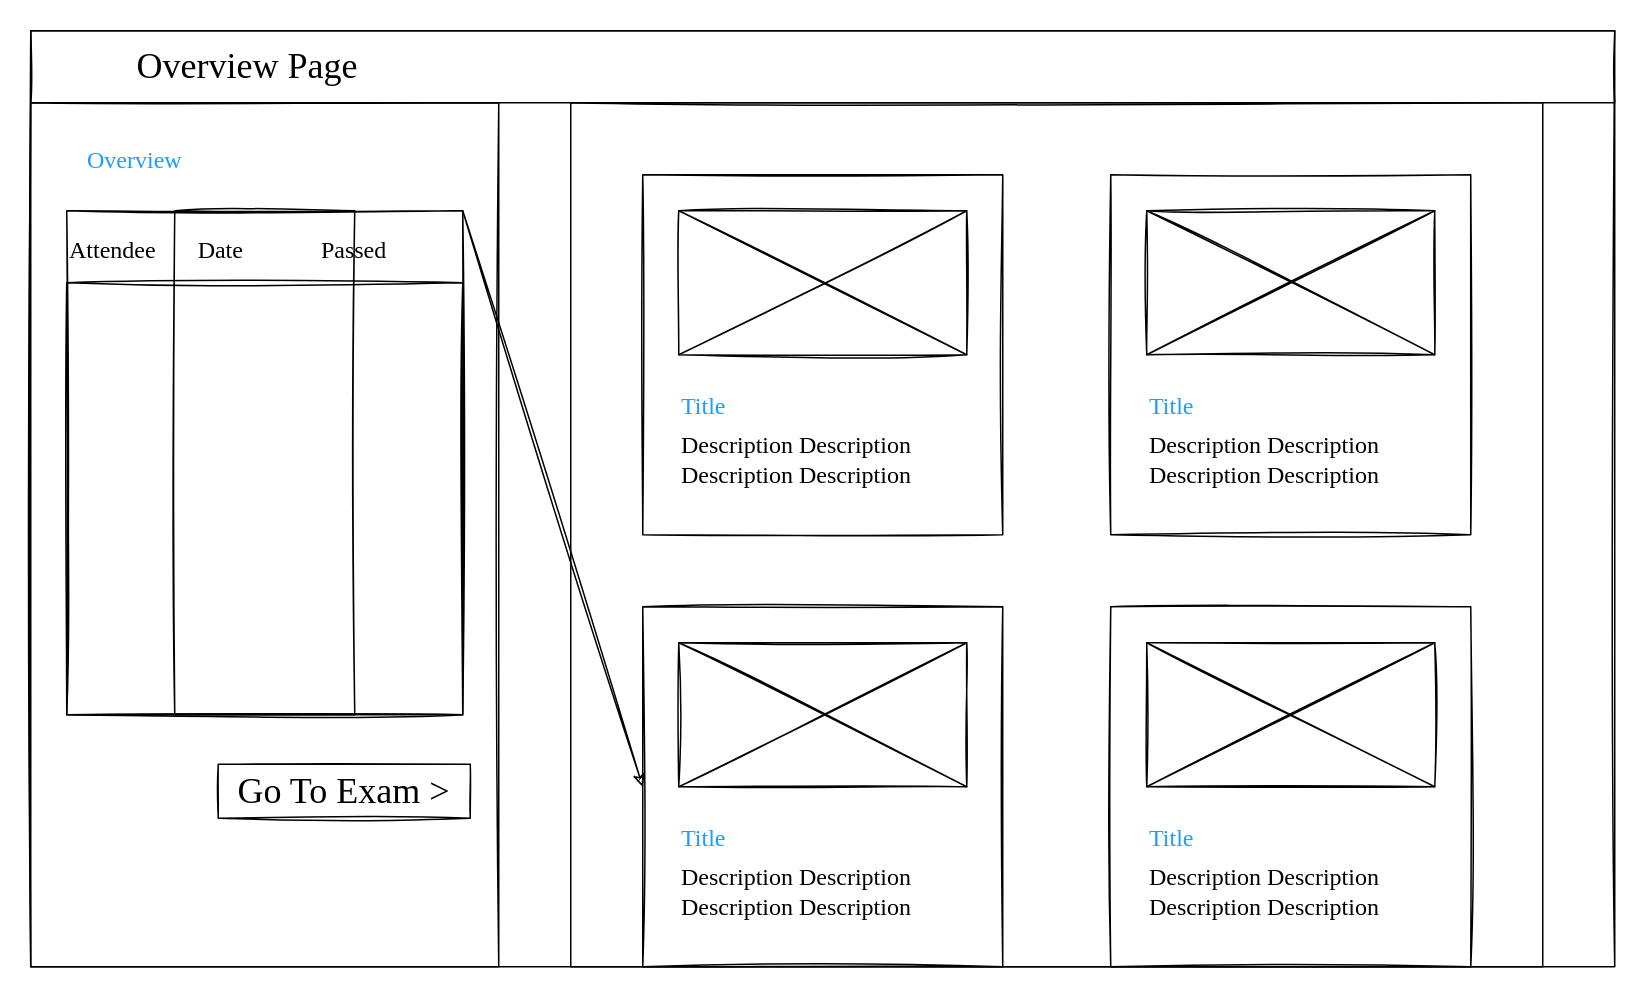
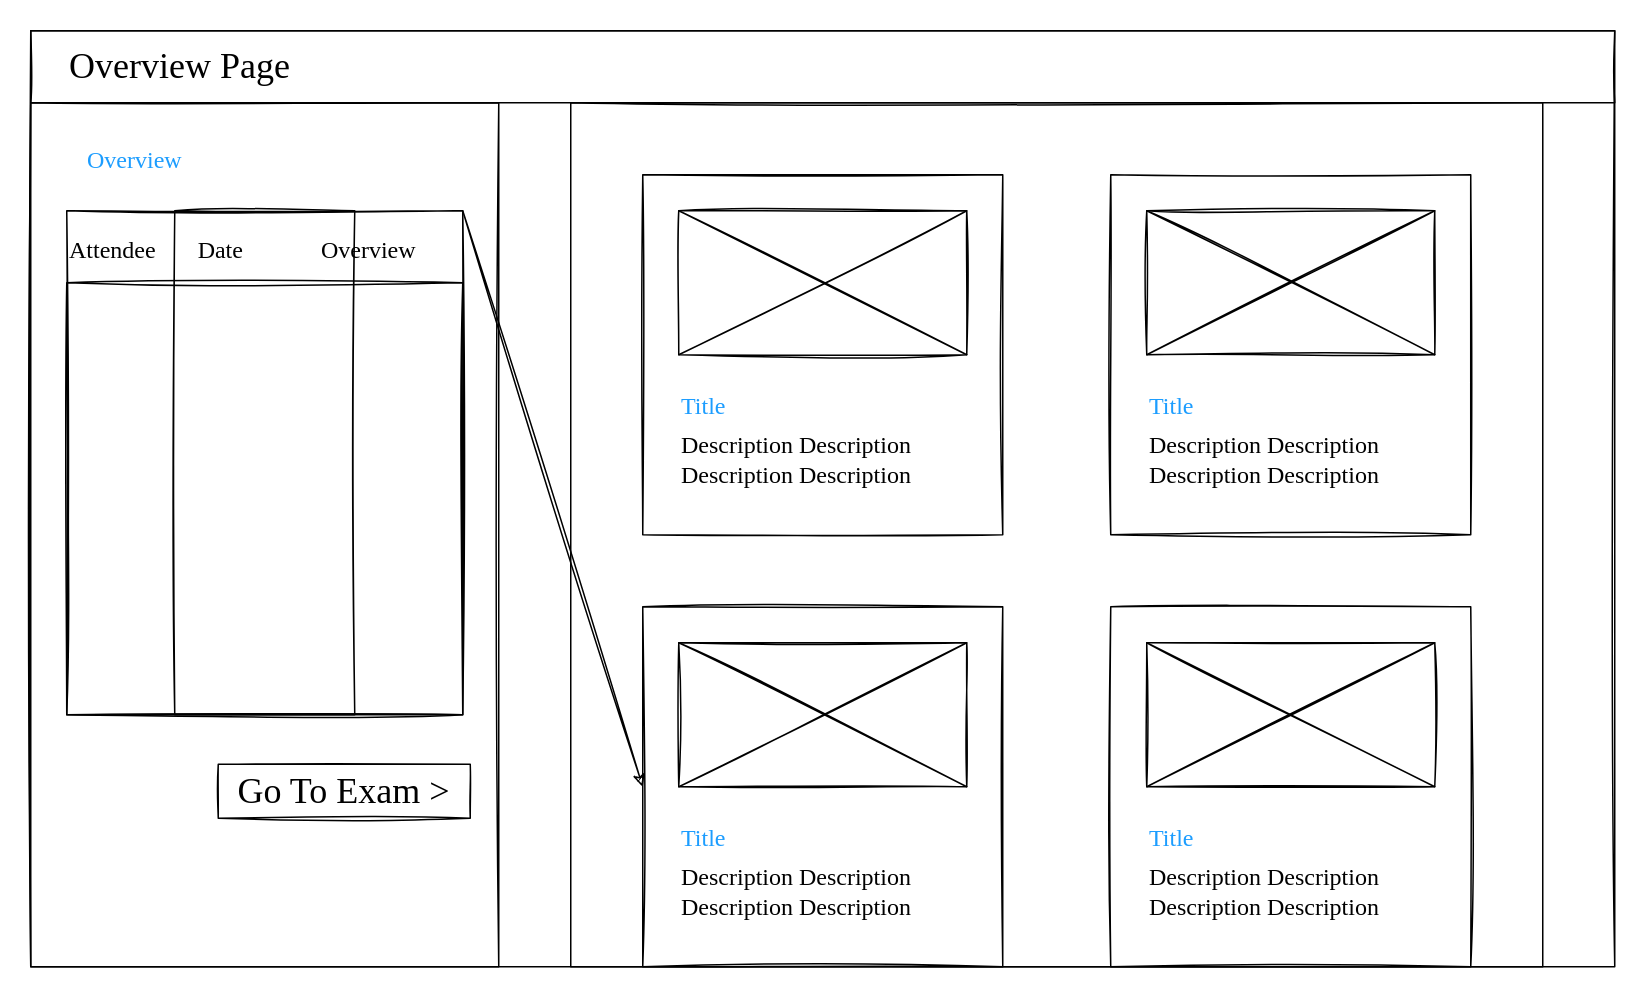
- <mxCell id="4" value="Overview Page" style="text;html=1;strokeColor=none;fillColor=none;align=left;verticalAlign=middle;whiteSpace=wrap;rounded=0;fontFamily=Comic Sans MS;fontSize=24;" parent="1" vertex="1"><mxGeometry x="89" y="34" width="552" height="20" as="geometry" /></mxCell>
+ <mxCell id="4" value="Overview Page" style="text;html=1;strokeColor=none;fillColor=none;align=left;verticalAlign=middle;whiteSpace=wrap;rounded=0;fontFamily=Comic Sans MS;fontSize=24;" parent="1" vertex="1"><mxGeometry x="44" y="34" width="552" height="20" as="geometry" /></mxCell>
- <mxCell id="35" value="Attendee&amp;nbsp; &amp;nbsp; &amp;nbsp; &amp;nbsp;Date&amp;nbsp; &amp;nbsp; &amp;nbsp; &amp;nbsp; &amp;nbsp; &amp;nbsp; &amp;nbsp;Passed" style="text;html=1;strokeColor=none;fillColor=none;align=left;verticalAlign=middle;whiteSpace=wrap;rounded=0;fontFamily=Comic Sans MS;fontSize=16;" vertex="1" parent="1"><mxGeometry x="44" y="140" width="264" height="52" as="geometry" /></mxCell>
+ <mxCell id="35" value="Attendee&amp;nbsp; &amp;nbsp; &amp;nbsp; &amp;nbsp;Date&amp;nbsp; &amp;nbsp; &amp;nbsp; &amp;nbsp; &amp;nbsp; &amp;nbsp; &amp;nbsp;Overview" style="text;html=1;strokeColor=none;fillColor=none;align=left;verticalAlign=middle;whiteSpace=wrap;rounded=0;fontFamily=Comic Sans MS;fontSize=16;" vertex="1" parent="1"><mxGeometry x="44" y="140" width="264" height="52" as="geometry" /></mxCell>
